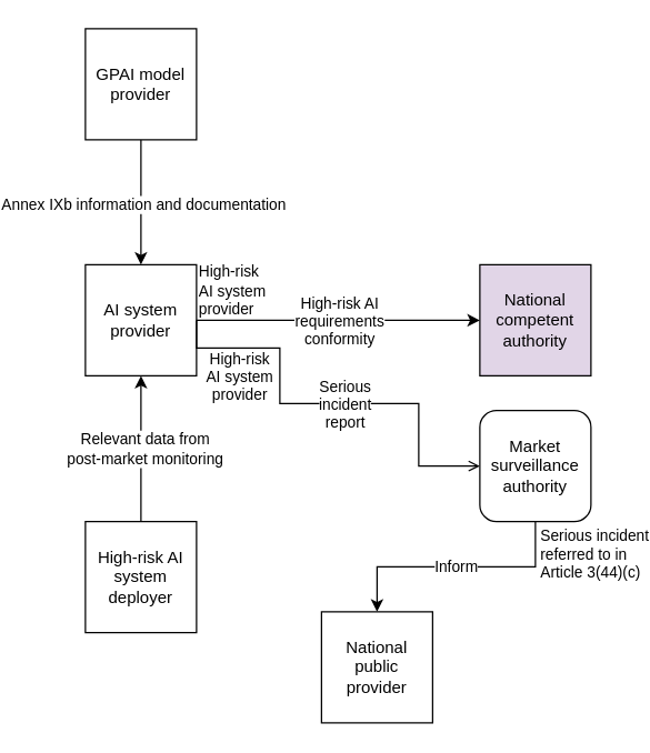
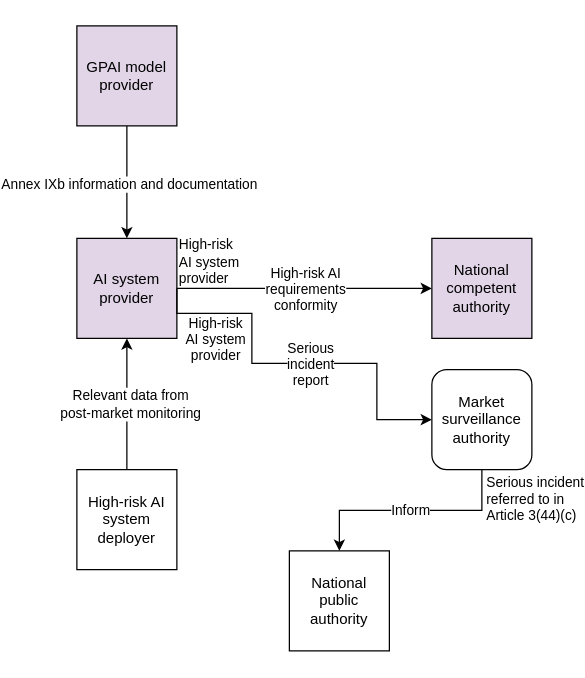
- <mxCell id="4" value="GPAI model provider" style="whiteSpace=wrap;html=1;aspect=fixed;" vertex="1" parent="1"><mxGeometry x="20" y="20" width="80" height="80" as="geometry" /></mxCell>
+ <mxCell id="4" value="GPAI model provider" style="whiteSpace=wrap;html=1;aspect=fixed;fillColor=#e1d5e7;" vertex="1" parent="1"><mxGeometry x="20" y="20" width="80" height="80" as="geometry" /></mxCell>
- <mxCell id="5" value="AI system provider" style="whiteSpace=wrap;html=1;aspect=fixed;" vertex="1" parent="1"><mxGeometry x="20" y="190" width="80" height="80" as="geometry" /></mxCell>
+ <mxCell id="5" value="AI system provider" style="whiteSpace=wrap;html=1;aspect=fixed;fillColor=#e1d5e7;" vertex="1" parent="1"><mxGeometry x="20" y="190" width="80" height="80" as="geometry" /></mxCell>
- <mxCell id="14" value="" style="endArrow=open;html=1;rounded=0;exitX=1;exitY=0.5;exitDx=0;exitDy=0;edgeStyle=orthogonalEdgeStyle;" edge="1" parent="1" source="5" target="17"><mxGeometry relative="1" as="geometry"><mxPoint x="90" y="250" as="sourcePoint" /><mxPoint x="220" y="350" as="targetPoint" /><Array as="points"><mxPoint x="100" y="250" /><mxPoint x="160" y="250" /><mxPoint x="160" y="290" /><mxPoint x="260" y="290" /><mxPoint x="260" y="335" /></Array></mxGeometry></mxCell>
+ <mxCell id="14" value="" style="endArrow=classic;html=1;rounded=0;exitX=1;exitY=0.5;exitDx=0;exitDy=0;edgeStyle=orthogonalEdgeStyle;" edge="1" parent="1" source="5" target="17"><mxGeometry relative="1" as="geometry"><mxPoint x="90" y="250" as="sourcePoint" /><mxPoint x="220" y="350" as="targetPoint" /><Array as="points"><mxPoint x="100" y="250" /><mxPoint x="160" y="250" /><mxPoint x="160" y="290" /><mxPoint x="260" y="290" /><mxPoint x="260" y="335" /></Array></mxGeometry></mxCell>
- <mxCell id="18" value="National public provider" style="whiteSpace=wrap;html=1;aspect=fixed;" vertex="1" parent="1"><mxGeometry x="190" y="440" width="80" height="80" as="geometry" /></mxCell>
+ <mxCell id="18" value="National public authority" style="whiteSpace=wrap;html=1;aspect=fixed;" vertex="1" parent="1"><mxGeometry x="190" y="440" width="80" height="80" as="geometry" /></mxCell>
